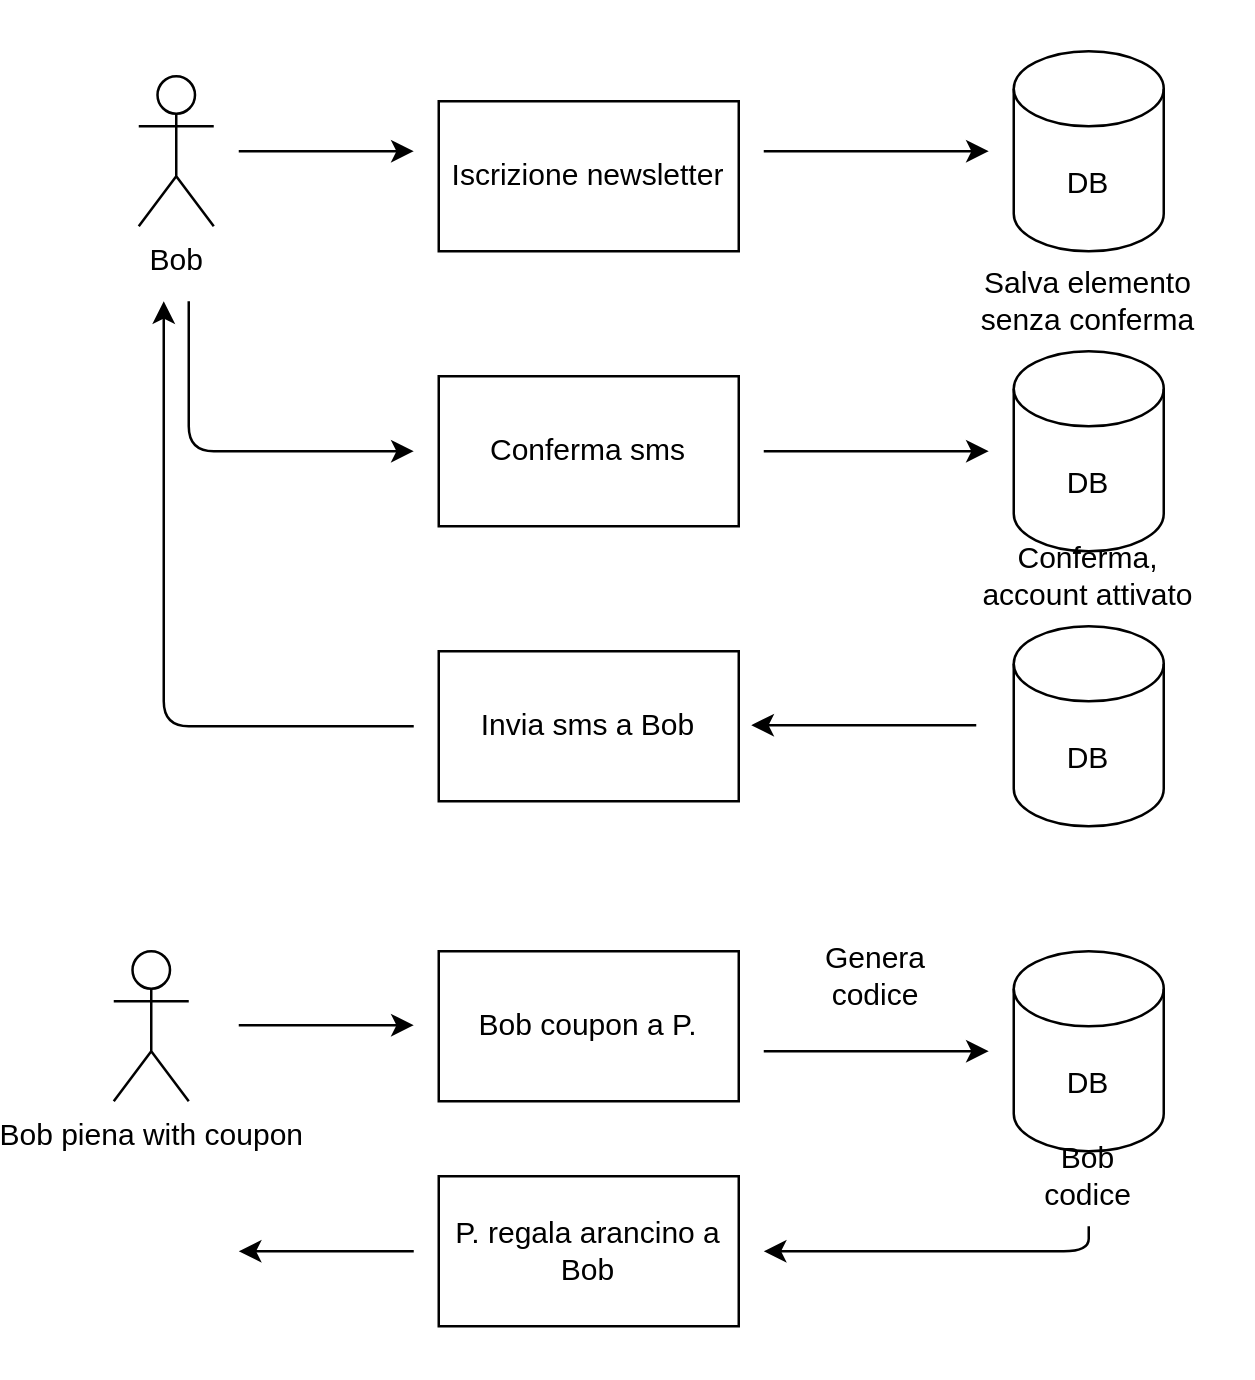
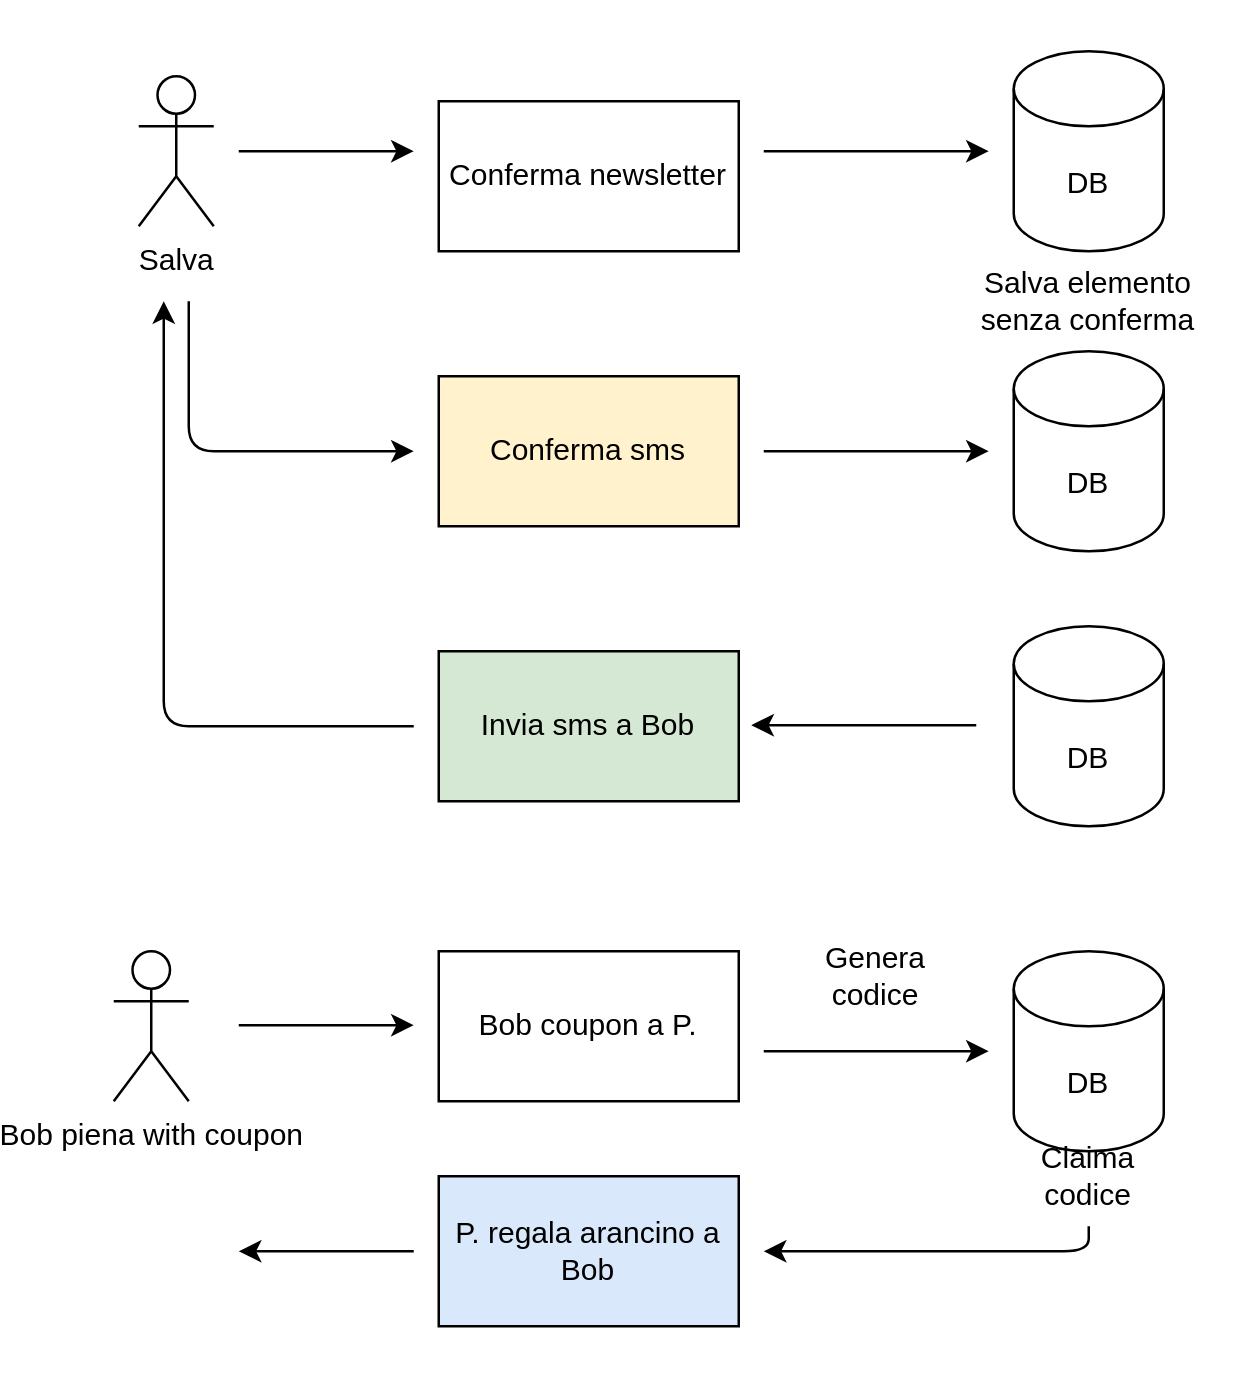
- <mxCell id="3" value="Iscrizione newsletter" style="rounded=0;whiteSpace=wrap;html=1;" vertex="1" parent="1"><mxGeometry x="150" y="40" width="120" height="60" as="geometry" /></mxCell>
+ <mxCell id="3" value="Conferma newsletter" style="rounded=0;whiteSpace=wrap;html=1;" vertex="1" parent="1"><mxGeometry x="150" y="40" width="120" height="60" as="geometry" /></mxCell>
- <mxCell id="2" value="Bob" style="shape=umlActor;verticalLabelPosition=bottom;verticalAlign=top;html=1;outlineConnect=0;" vertex="1" parent="1"><mxGeometry x="30" y="30" width="30" height="60" as="geometry" /></mxCell>
+ <mxCell id="2" value="Salva" style="shape=umlActor;verticalLabelPosition=bottom;verticalAlign=top;html=1;outlineConnect=0;" vertex="1" parent="1"><mxGeometry x="30" y="30" width="30" height="60" as="geometry" /></mxCell>
- <mxCell id="9" value="Conferma sms" style="rounded=0;whiteSpace=wrap;html=1;" vertex="1" parent="1"><mxGeometry x="150" y="150" width="120" height="60" as="geometry" /></mxCell>
+ <mxCell id="9" value="Conferma sms" style="rounded=0;whiteSpace=wrap;html=1;fillColor=#fff2cc;" vertex="1" parent="1"><mxGeometry x="150" y="150" width="120" height="60" as="geometry" /></mxCell>
- <mxCell id="12" value="Conferma, account attivato" style="text;html=1;strokeColor=none;fillColor=none;align=center;verticalAlign=middle;whiteSpace=wrap;rounded=0;" vertex="1" parent="1"><mxGeometry x="365" y="220" width="90" height="20" as="geometry" /></mxCell>
- <mxCell id="13" value="Invia sms a Bob" style="rounded=0;whiteSpace=wrap;html=1;" vertex="1" parent="1"><mxGeometry x="150" y="260" width="120" height="60" as="geometry" /></mxCell>
+ <mxCell id="13" value="Invia sms a Bob" style="rounded=0;whiteSpace=wrap;html=1;fillColor=#d5e8d4;" vertex="1" parent="1"><mxGeometry x="150" y="260" width="120" height="60" as="geometry" /></mxCell>
- <mxCell id="23" value="Bob codice" style="text;html=1;strokeColor=none;fillColor=none;align=center;verticalAlign=middle;whiteSpace=wrap;rounded=0;" vertex="1" parent="1"><mxGeometry x="390" y="460" width="40" height="20" as="geometry" /></mxCell>
+ <mxCell id="23" value="Claima codice" style="text;html=1;strokeColor=none;fillColor=none;align=center;verticalAlign=middle;whiteSpace=wrap;rounded=0;" vertex="1" parent="1"><mxGeometry x="390" y="460" width="40" height="20" as="geometry" /></mxCell>
- <mxCell id="24" value="P. regala arancino a Bob" style="rounded=0;whiteSpace=wrap;html=1;" vertex="1" parent="1"><mxGeometry x="150" y="470" width="120" height="60" as="geometry" /></mxCell>
+ <mxCell id="24" value="P. regala arancino a Bob" style="rounded=0;whiteSpace=wrap;html=1;fillColor=#dae8fc;" vertex="1" parent="1"><mxGeometry x="150" y="470" width="120" height="60" as="geometry" /></mxCell>
